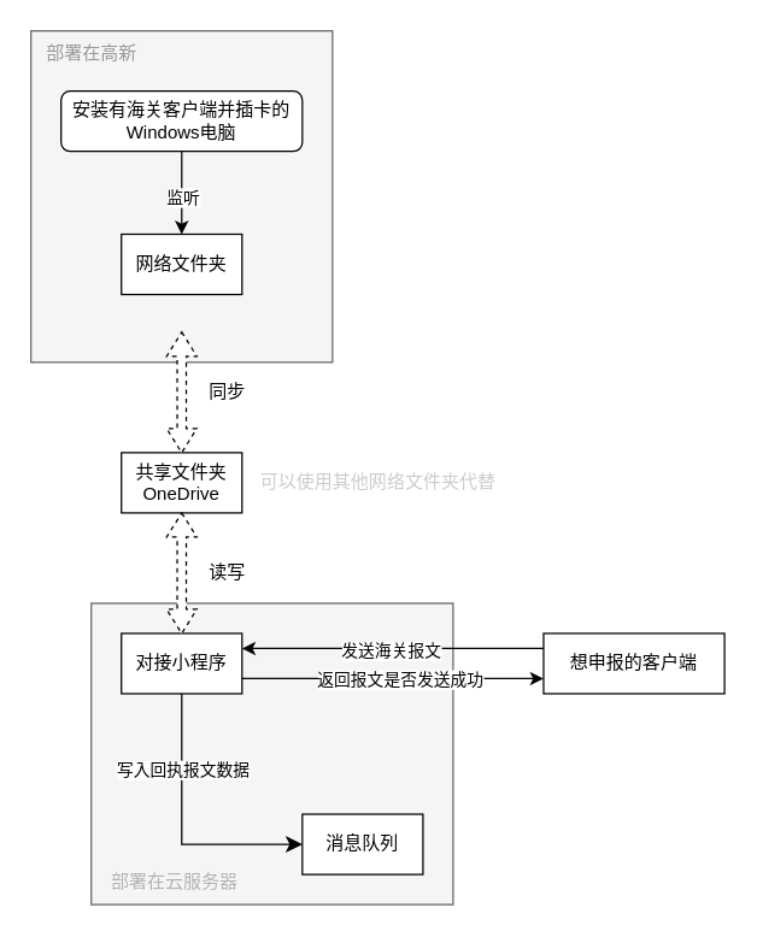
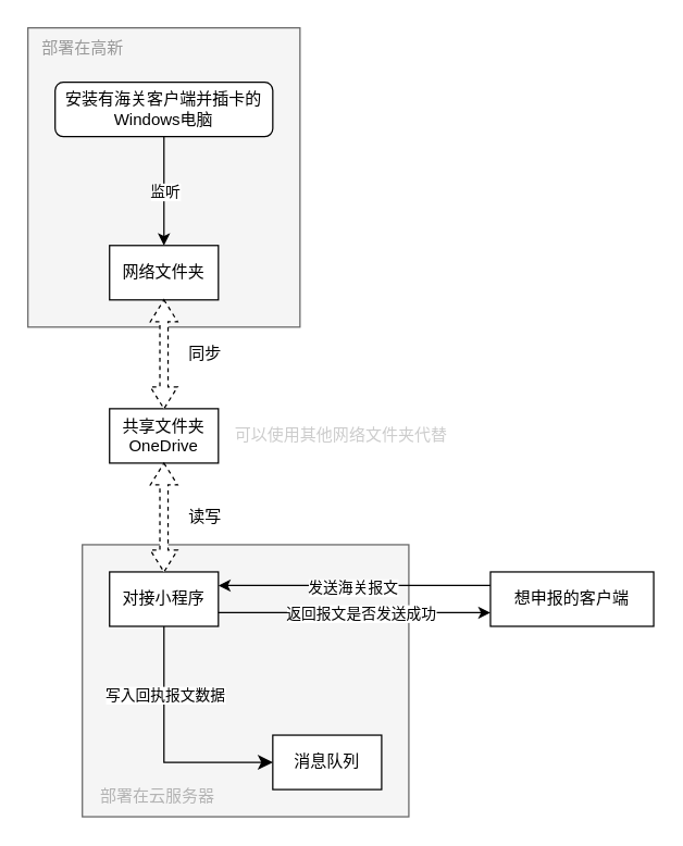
- <mxCell id="7" value="网络文件夹" style="rounded=0;whiteSpace=wrap;html=1;" vertex="1" parent="1"><mxGeometry x="80" y="155" width="80" height="40" as="geometry" /></mxCell>
+ <mxCell id="7" value="网络文件夹" style="rounded=0;whiteSpace=wrap;html=1;" vertex="1" parent="1"><mxGeometry x="80" y="180" width="80" height="40" as="geometry" /></mxCell>
